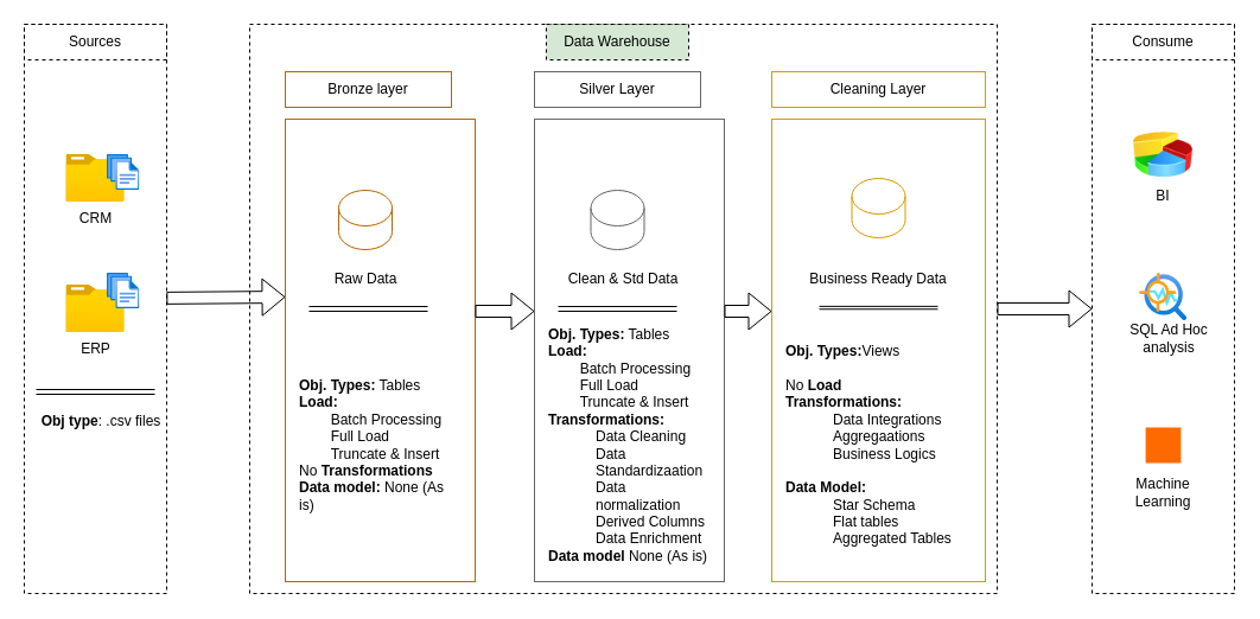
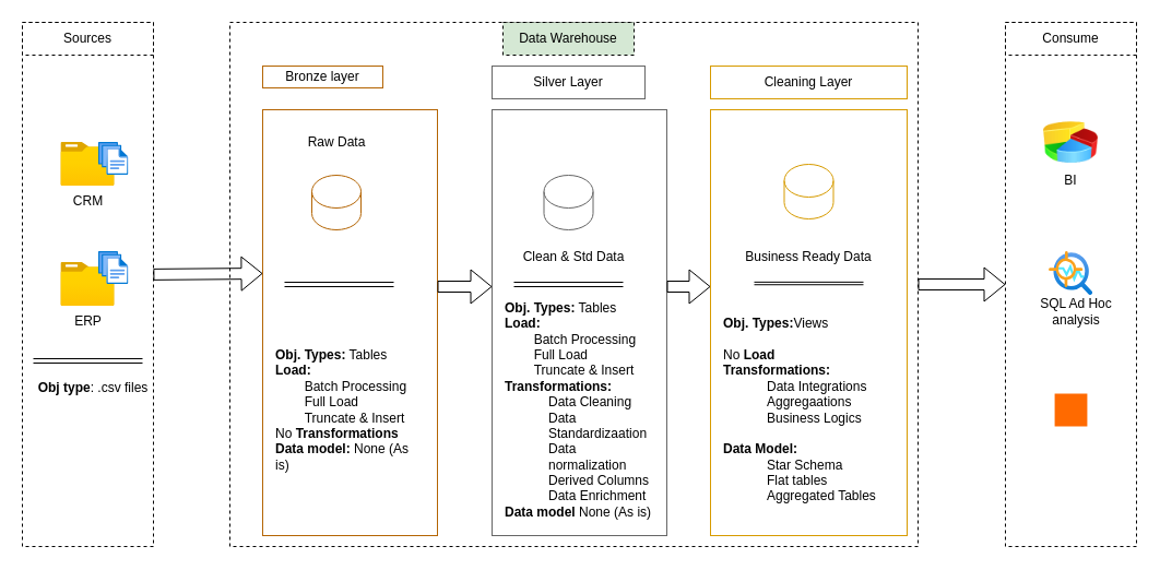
- <mxCell id="8" value="Bronze layer" style="rounded=0;whiteSpace=wrap;html=1;fillColor=none;strokeColor=#b46504;" vertex="1" parent="1"><mxGeometry x="240" y="60" width="140" height="30" as="geometry" /></mxCell>
+ <mxCell id="8" value="Bronze layer" style="rounded=0;whiteSpace=wrap;html=1;fillColor=none;strokeColor=#b46504;" vertex="1" parent="1"><mxGeometry x="240" y="60" width="110" height="20" as="geometry" /></mxCell>
- <mxCell id="23" value="Raw Data" style="text;html=1;align=center;verticalAlign=middle;whiteSpace=wrap;rounded=0;" vertex="1" parent="1"><mxGeometry x="277.5" y="220" width="60" height="30" as="geometry" /></mxCell>
+ <mxCell id="23" value="Raw Data" style="text;html=1;align=center;verticalAlign=middle;whiteSpace=wrap;rounded=0;" vertex="1" parent="1"><mxGeometry x="277.5" y="115" width="60" height="30" as="geometry" /></mxCell>
- <mxCell id="37" value="Machine Learning" style="text;html=1;align=center;verticalAlign=middle;whiteSpace=wrap;rounded=0;" vertex="1" parent="1"><mxGeometry x="935" y="400" width="90" height="30" as="geometry" /></mxCell>
